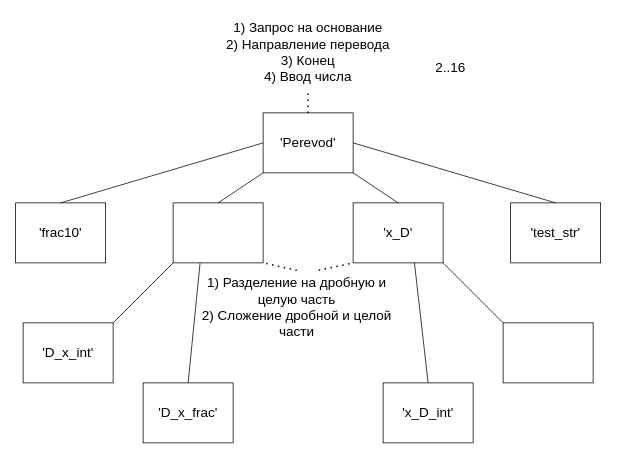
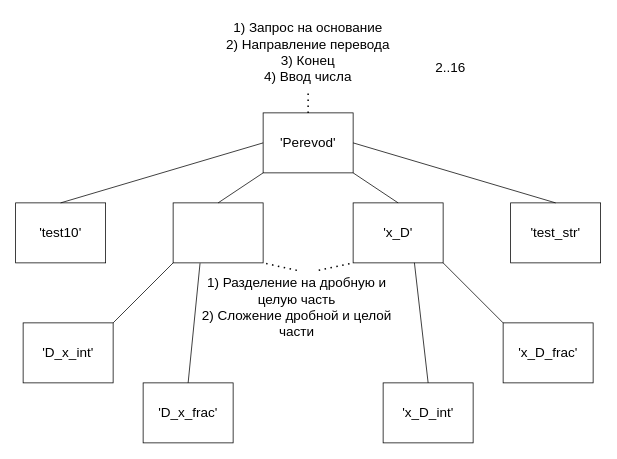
- <mxCell id="10" value="&lt;span style=&quot;font-size: 18px&quot;&gt;'frac10'&lt;/span&gt;" style="text;html=1;strokeColor=none;fillColor=none;align=center;verticalAlign=middle;whiteSpace=wrap;rounded=0;" vertex="1" parent="1"><mxGeometry x="45" y="287.5" width="70" height="45" as="geometry" /></mxCell>
+ <mxCell id="10" value="&lt;span style=&quot;font-size: 18px&quot;&gt;'test10'&lt;/span&gt;" style="text;html=1;strokeColor=none;fillColor=none;align=center;verticalAlign=middle;whiteSpace=wrap;rounded=0;" vertex="1" parent="1"><mxGeometry x="45" y="287.5" width="70" height="45" as="geometry" /></mxCell>
+ <mxCell id="27" value="&lt;font style=&quot;font-size: 18px&quot;&gt;'x_D_frac'&lt;/font&gt;" style="text;html=1;strokeColor=none;fillColor=none;align=center;verticalAlign=middle;whiteSpace=wrap;rounded=0;" vertex="1" parent="1"><mxGeometry x="695" y="447.5" width="70" height="45" as="geometry" /></mxCell>
